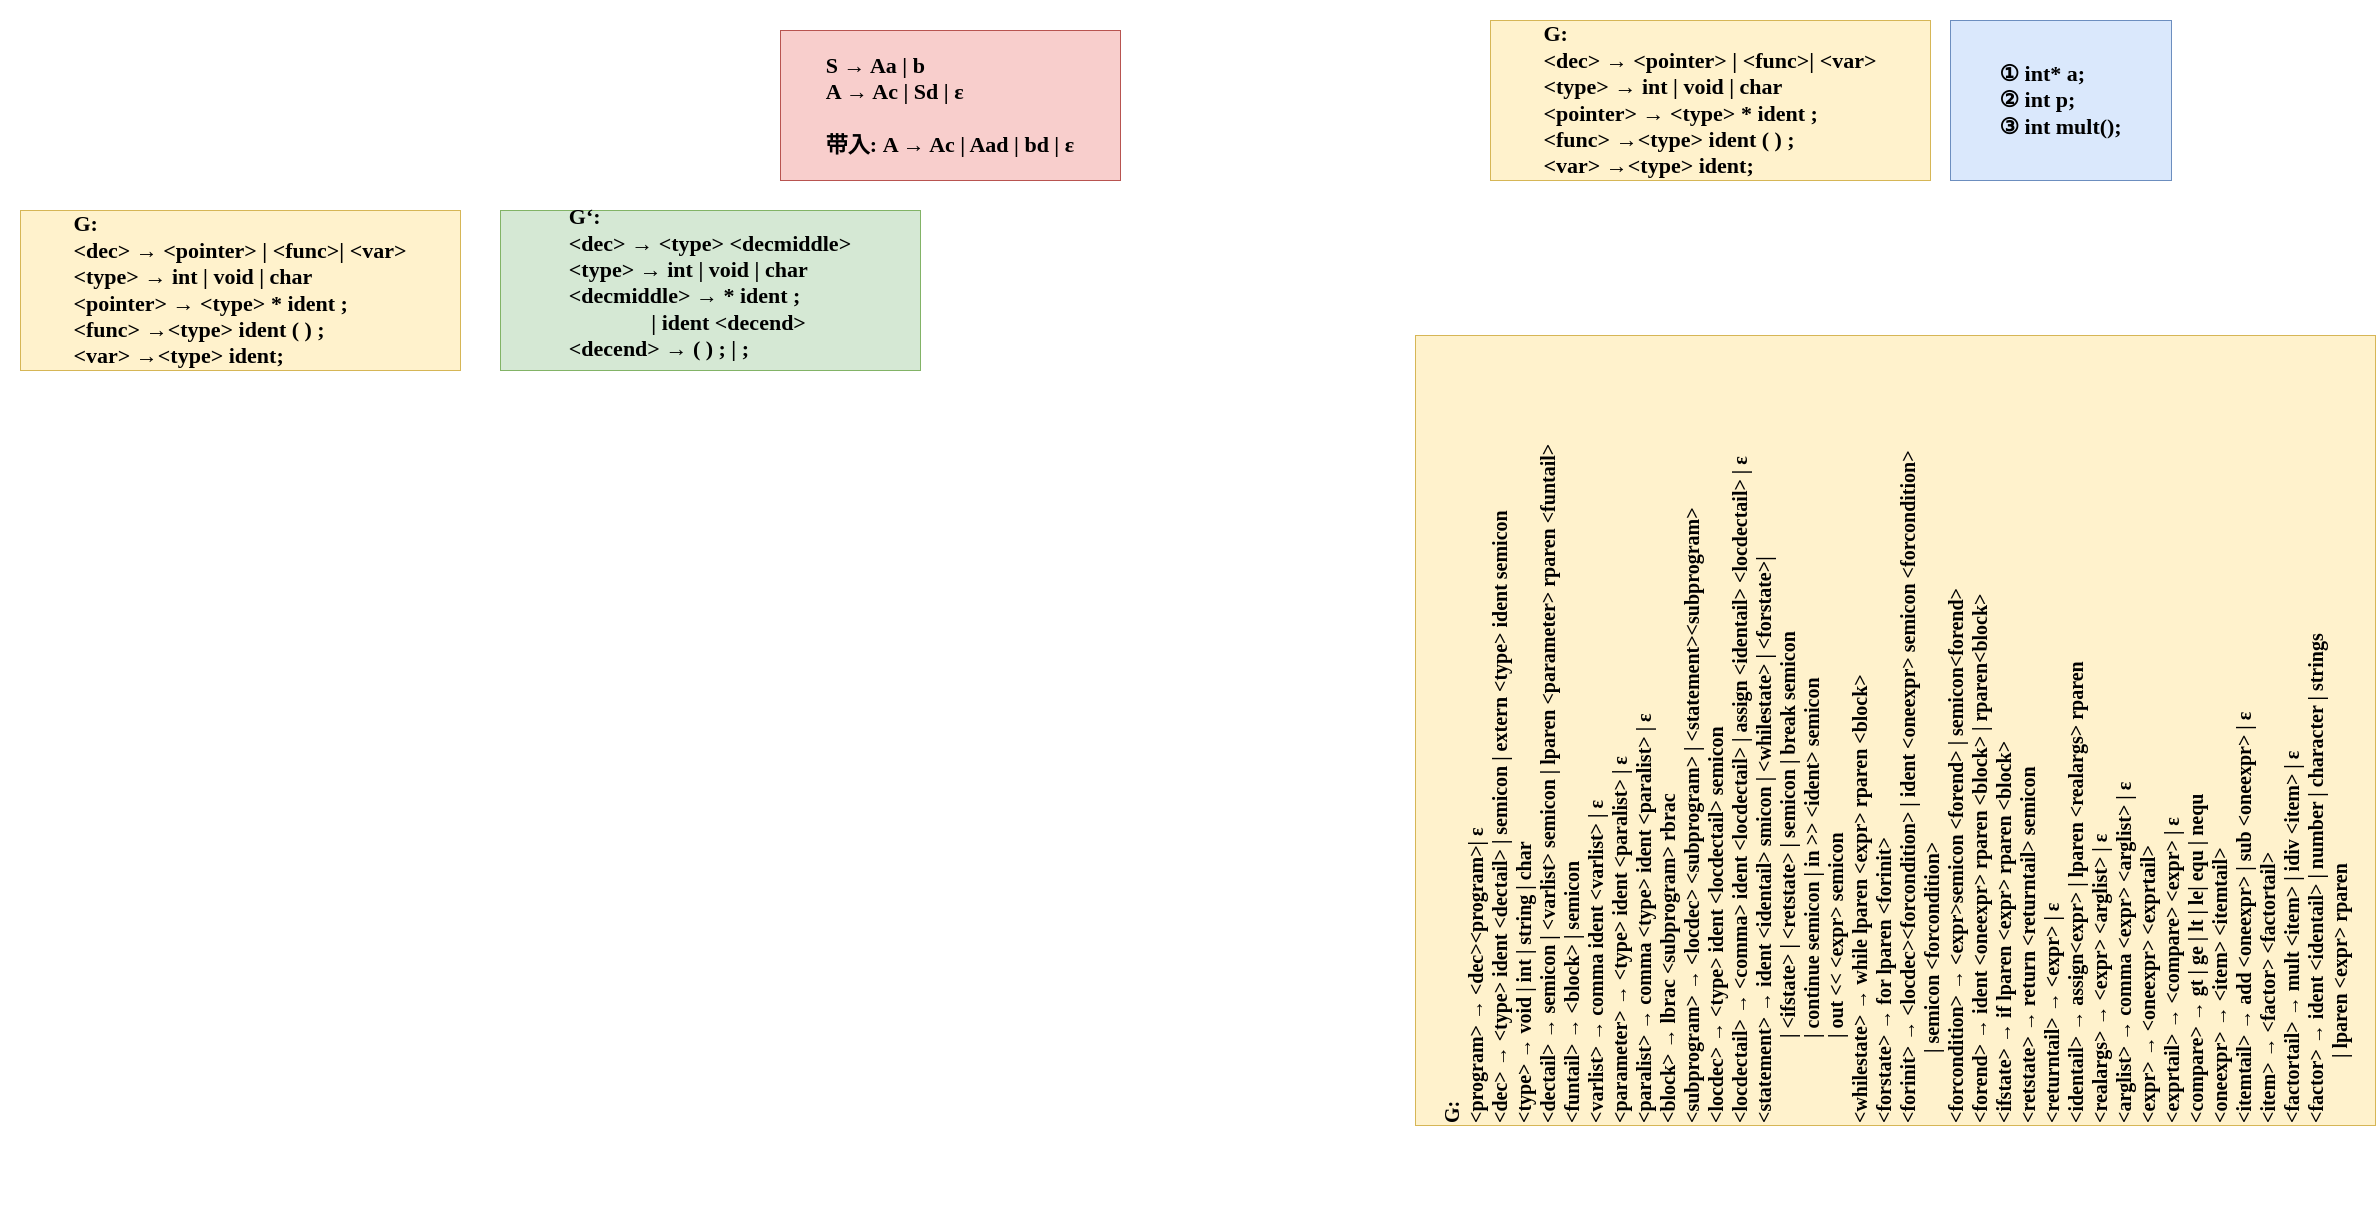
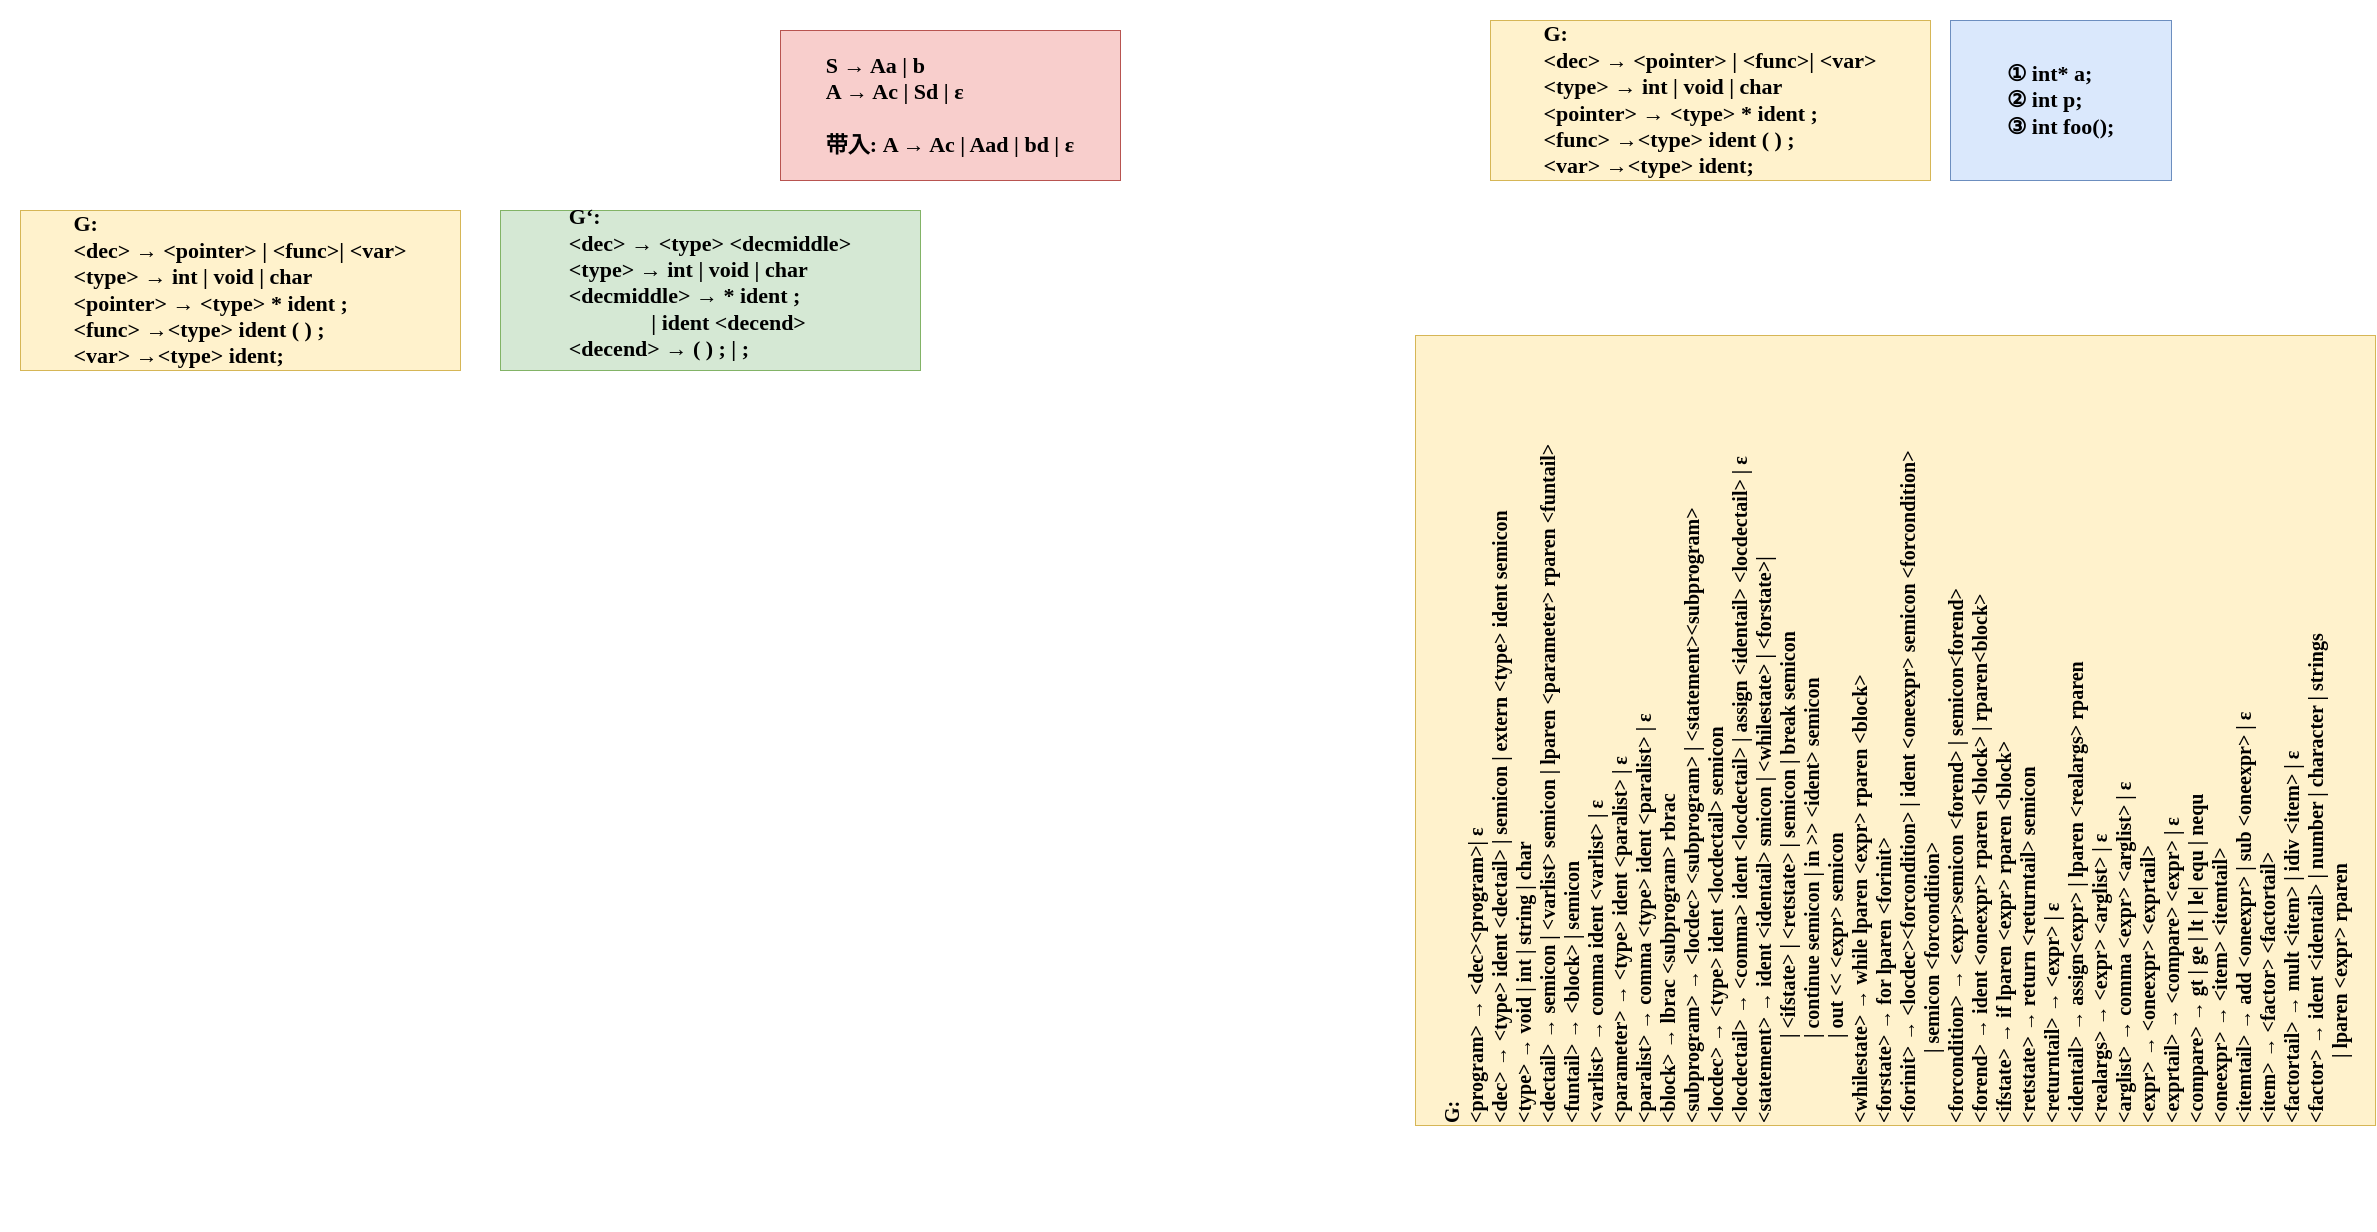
- <mxCell id="2" value="&lt;div style=&quot;text-align: left&quot;&gt;&lt;b style=&quot;font-size: 22px ; font-family: &amp;#34;comic sans ms&amp;#34;&quot;&gt;① int* a;&lt;/b&gt;&lt;/div&gt;&lt;font face=&quot;Comic Sans MS&quot;&gt;&lt;div style=&quot;text-align: left&quot;&gt;&lt;b style=&quot;font-size: 22px&quot;&gt;② int p;&lt;/b&gt;&lt;/div&gt;&lt;span style=&quot;font-size: 22px&quot;&gt;&lt;div style=&quot;text-align: left&quot;&gt;&lt;b&gt;③ int mult();&lt;/b&gt;&lt;/div&gt;&lt;/span&gt;&lt;/font&gt;" style="rounded=0;whiteSpace=wrap;html=1;fillColor=#dae8fc;strokeColor=#6c8ebf;" parent="1" vertex="1"><mxGeometry x="1950" y="20" width="221" height="160" as="geometry" /></mxCell>
+ <mxCell id="2" value="&lt;div style=&quot;text-align: left&quot;&gt;&lt;b style=&quot;font-size: 22px ; font-family: &amp;#34;comic sans ms&amp;#34;&quot;&gt;① int* a;&lt;/b&gt;&lt;/div&gt;&lt;font face=&quot;Comic Sans MS&quot;&gt;&lt;div style=&quot;text-align: left&quot;&gt;&lt;b style=&quot;font-size: 22px&quot;&gt;② int p;&lt;/b&gt;&lt;/div&gt;&lt;span style=&quot;font-size: 22px&quot;&gt;&lt;div style=&quot;text-align: left&quot;&gt;&lt;b&gt;③ int foo();&lt;/b&gt;&lt;/div&gt;&lt;/span&gt;&lt;/font&gt;" style="rounded=0;whiteSpace=wrap;html=1;fillColor=#dae8fc;strokeColor=#6c8ebf;" parent="1" vertex="1"><mxGeometry x="1950" y="20" width="221" height="160" as="geometry" /></mxCell>
